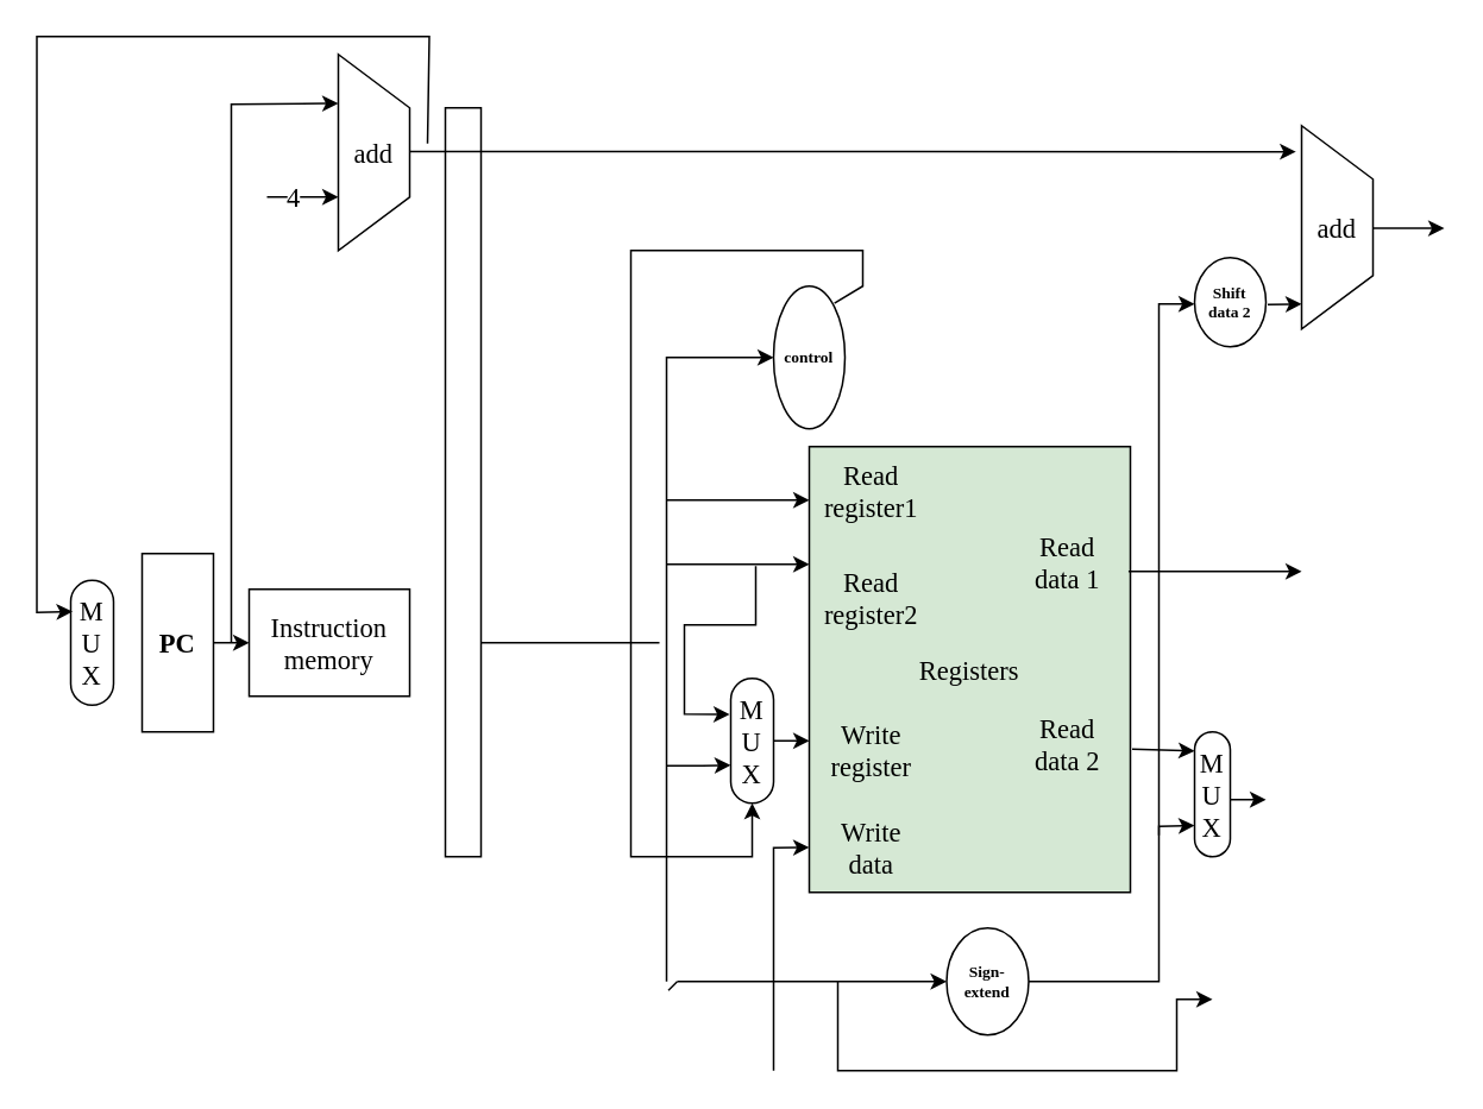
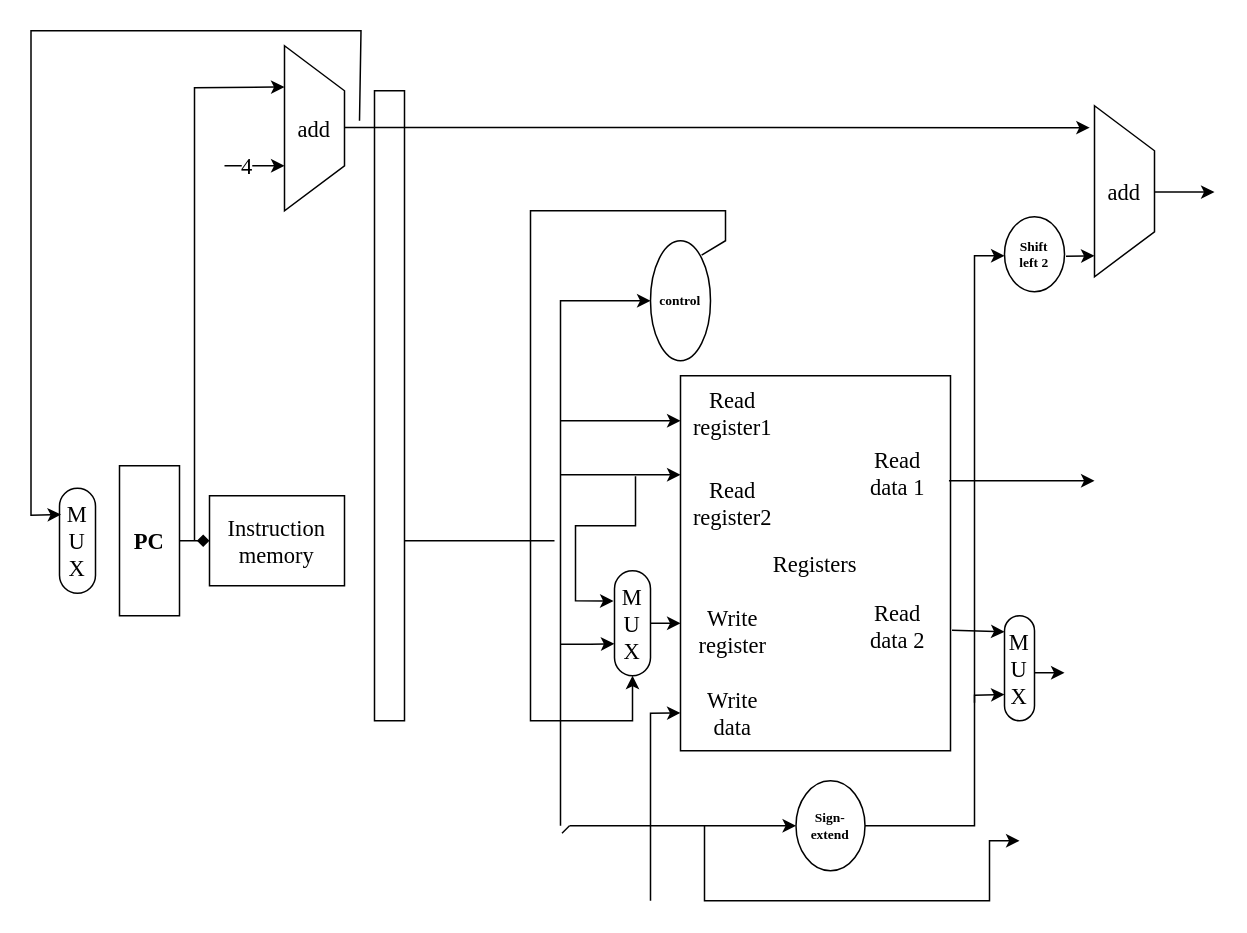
- <mxCell id="44" value="Shift&lt;br&gt;data 2" style="ellipse;whiteSpace=wrap;html=1;rounded=0;fontFamily=Verdana;fontSize=9;strokeColor=default;fillColor=none;direction=south;fontStyle=1" vertex="1" parent="1"><mxGeometry x="669" y="144" width="40" height="50" as="geometry" /></mxCell>
+ <mxCell id="44" value="Shift&lt;br&gt;left 2" style="ellipse;whiteSpace=wrap;html=1;rounded=0;fontFamily=Verdana;fontSize=9;strokeColor=default;fillColor=none;direction=south;fontStyle=1" vertex="1" parent="1"><mxGeometry x="669" y="144" width="40" height="50" as="geometry" /></mxCell>
- <mxCell id="10" style="edgeStyle=orthogonalEdgeStyle;rounded=0;orthogonalLoop=1;jettySize=auto;html=1;entryX=0;entryY=0.5;entryDx=0;entryDy=0;fontFamily=Verdana;fontSize=15;exitX=1;exitY=0.5;exitDx=0;exitDy=0;" edge="1" parent="1" source="2" target="11"><mxGeometry relative="1" as="geometry"><mxPoint x="129" y="360" as="sourcePoint" /></mxGeometry></mxCell>
+ <mxCell id="10" style="edgeStyle=orthogonalEdgeStyle;rounded=0;orthogonalLoop=1;jettySize=auto;html=1;entryX=0;entryY=0.5;entryDx=0;entryDy=0;fontFamily=Verdana;fontSize=15;exitX=1;exitY=0.5;exitDx=0;exitDy=0;endArrow=diamond;" edge="1" parent="1" source="2" target="11"><mxGeometry relative="1" as="geometry"><mxPoint x="129" y="360" as="sourcePoint" /></mxGeometry></mxCell>
- <mxCell id="3" value="Registers" style="rounded=0;whiteSpace=wrap;html=1;fontFamily=Verdana;fontSize=15;fillColor=#d5e8d4;" vertex="1" parent="1"><mxGeometry x="453" y="250" width="180" height="250" as="geometry" /></mxCell>
+ <mxCell id="3" value="Registers" style="rounded=0;whiteSpace=wrap;html=1;fontFamily=Verdana;fontSize=15;" vertex="1" parent="1"><mxGeometry x="453" y="250" width="180" height="250" as="geometry" /></mxCell>
